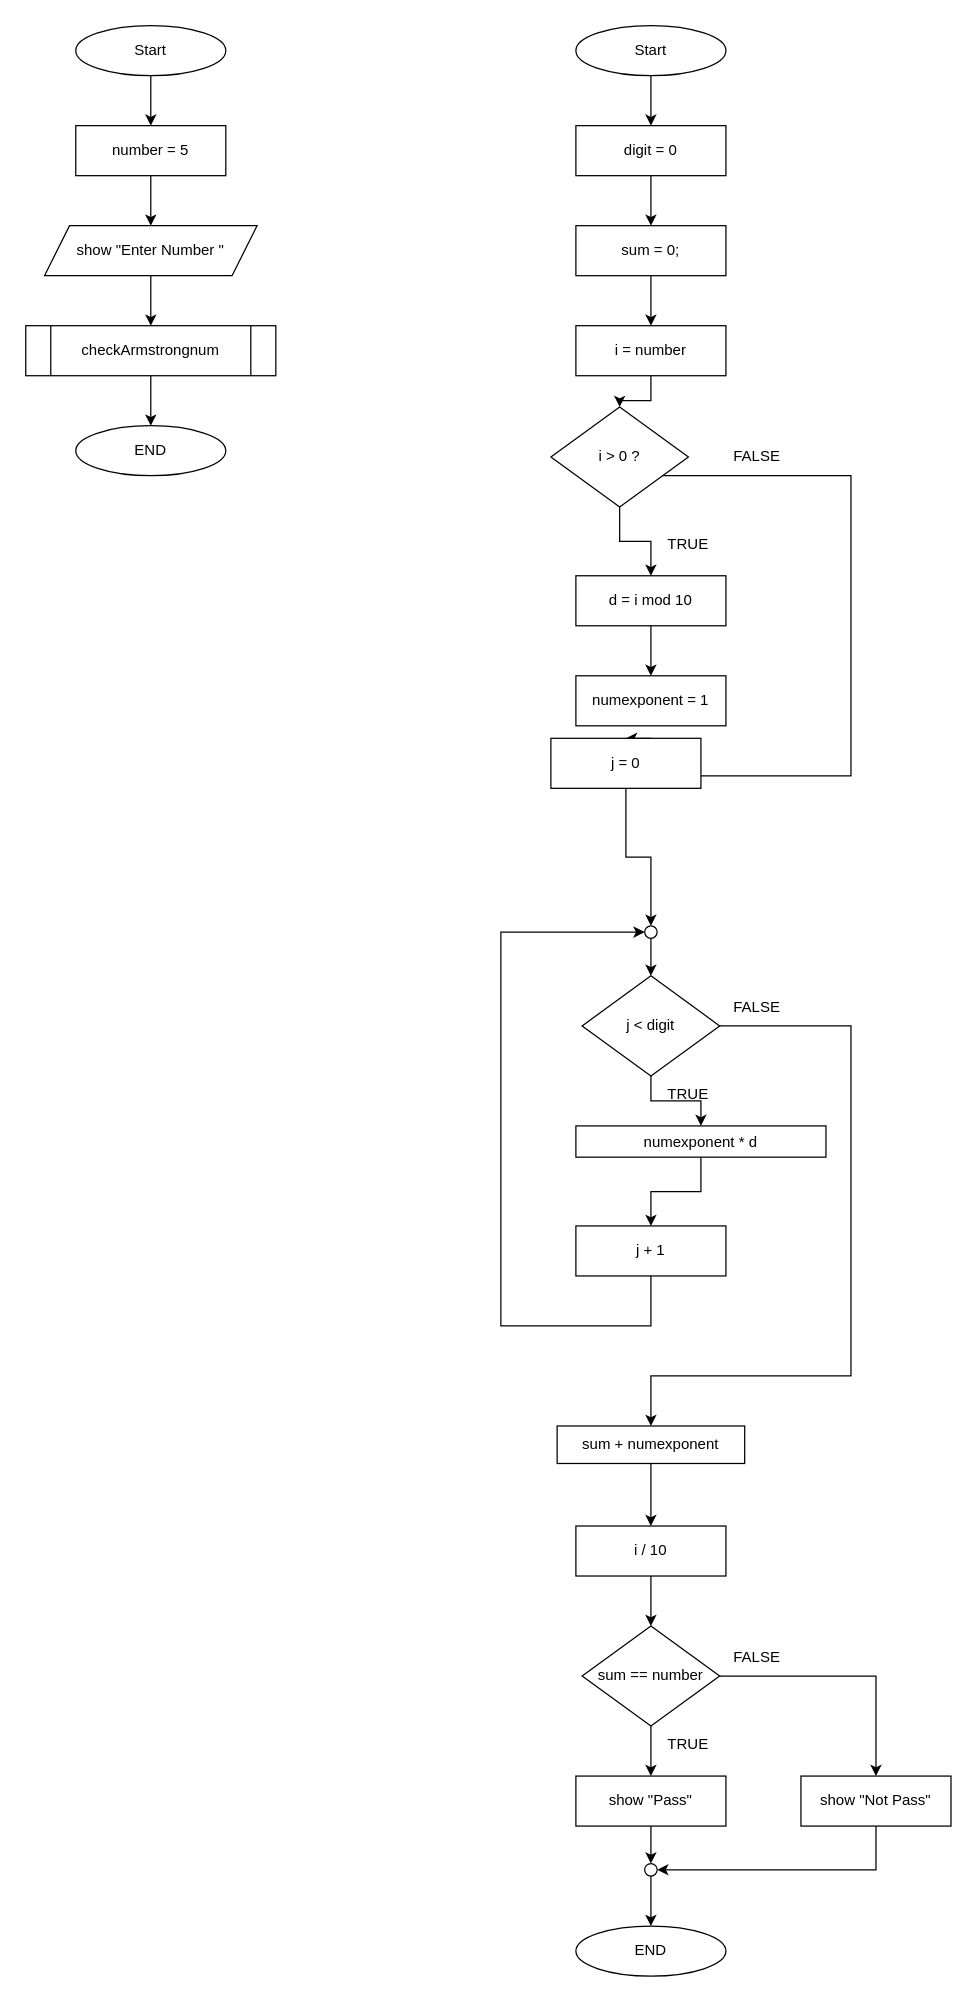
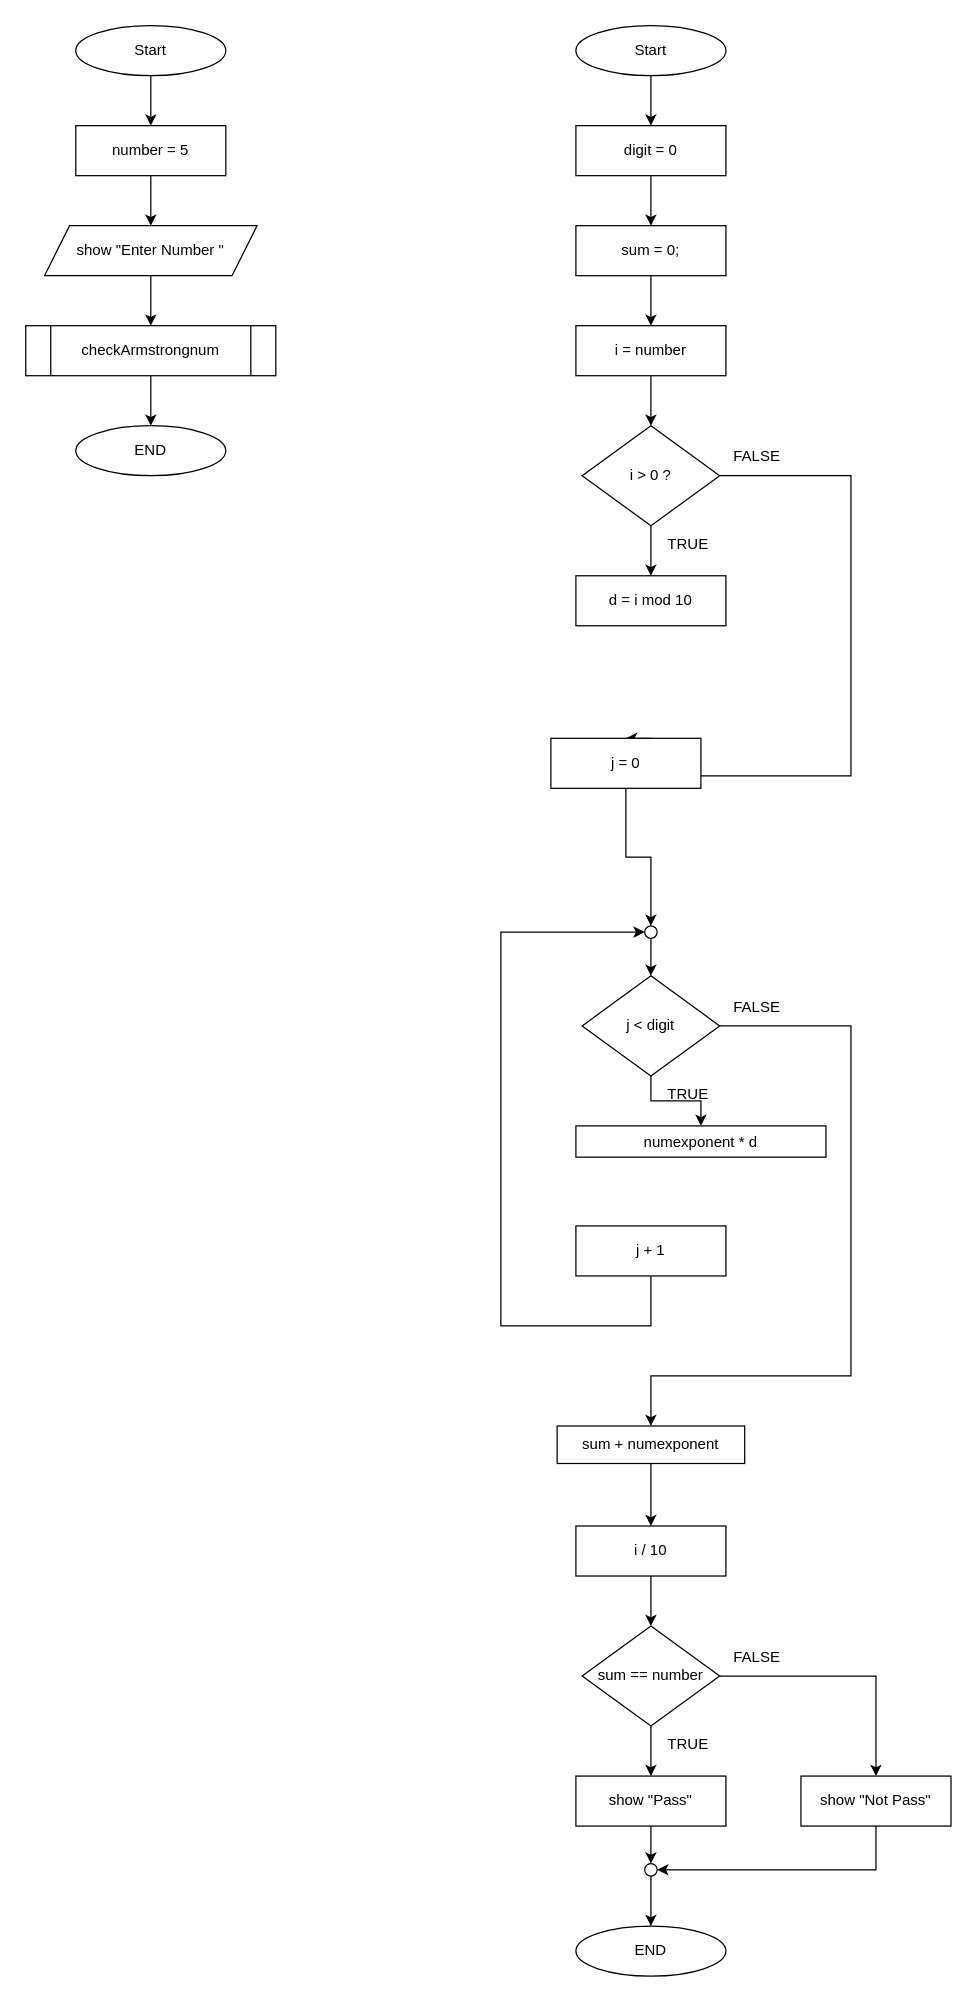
- <mxCell id="21" value="i &amp;gt; 0 ?" style="rhombus;whiteSpace=wrap;html=1;" vertex="1" parent="1"><mxGeometry x="440" y="325" width="110" height="80" as="geometry" /></mxCell>
+ <mxCell id="21" value="i &amp;gt; 0 ?" style="rhombus;whiteSpace=wrap;html=1;" vertex="1" parent="1"><mxGeometry x="465" y="340" width="110" height="80" as="geometry" /></mxCell>
- <mxCell id="22" value="" style="edgeStyle=orthogonalEdgeStyle;rounded=0;orthogonalLoop=1;jettySize=auto;html=1;" edge="1" parent="1" source="23" target="24"><mxGeometry relative="1" as="geometry" /></mxCell>
- <mxCell id="24" value="numexponent = 1" style="rounded=0;whiteSpace=wrap;html=1;" vertex="1" parent="1"><mxGeometry x="460" y="540" width="120" height="40" as="geometry" /></mxCell>
- <mxCell id="30" value="" style="edgeStyle=orthogonalEdgeStyle;rounded=0;orthogonalLoop=1;jettySize=auto;html=1;" edge="1" parent="1" source="31" target="33"><mxGeometry relative="1" as="geometry" /></mxCell>
